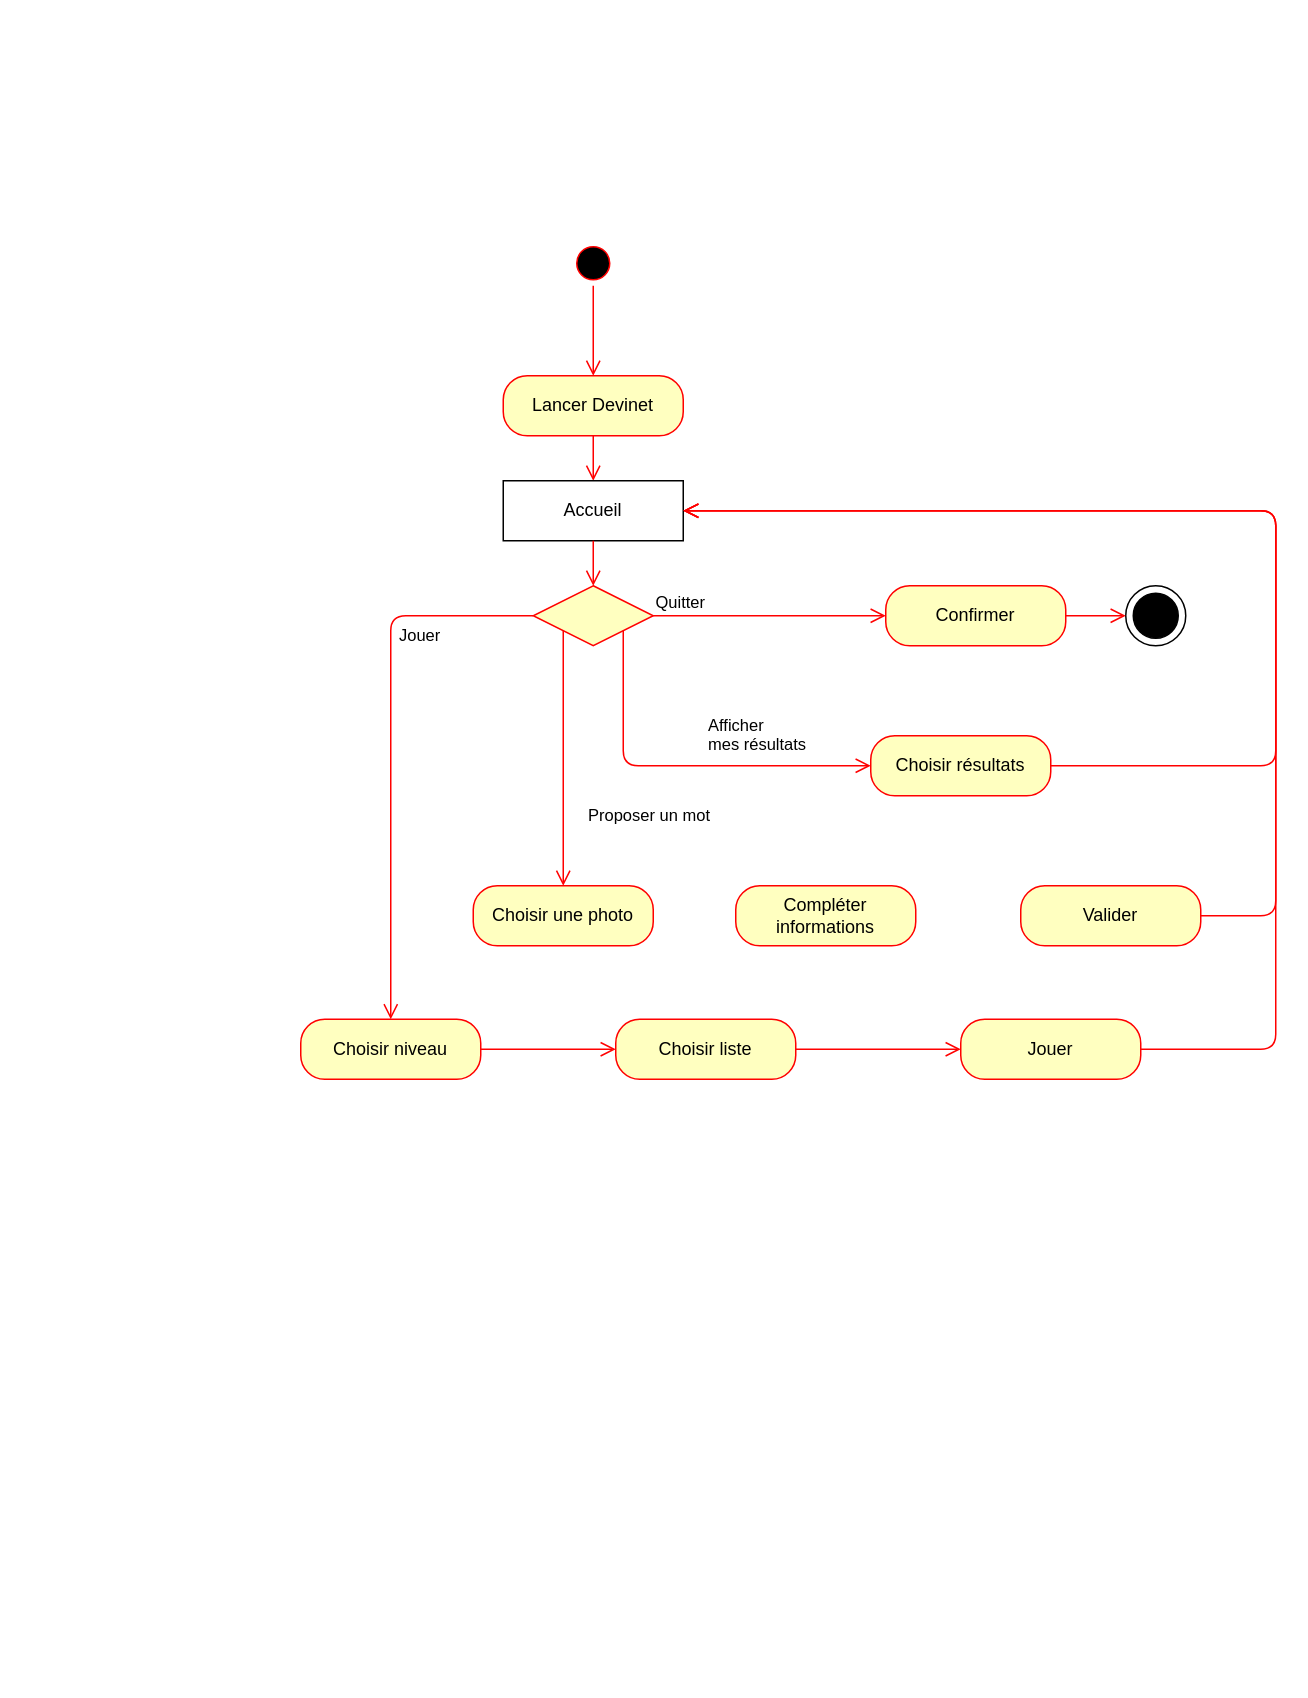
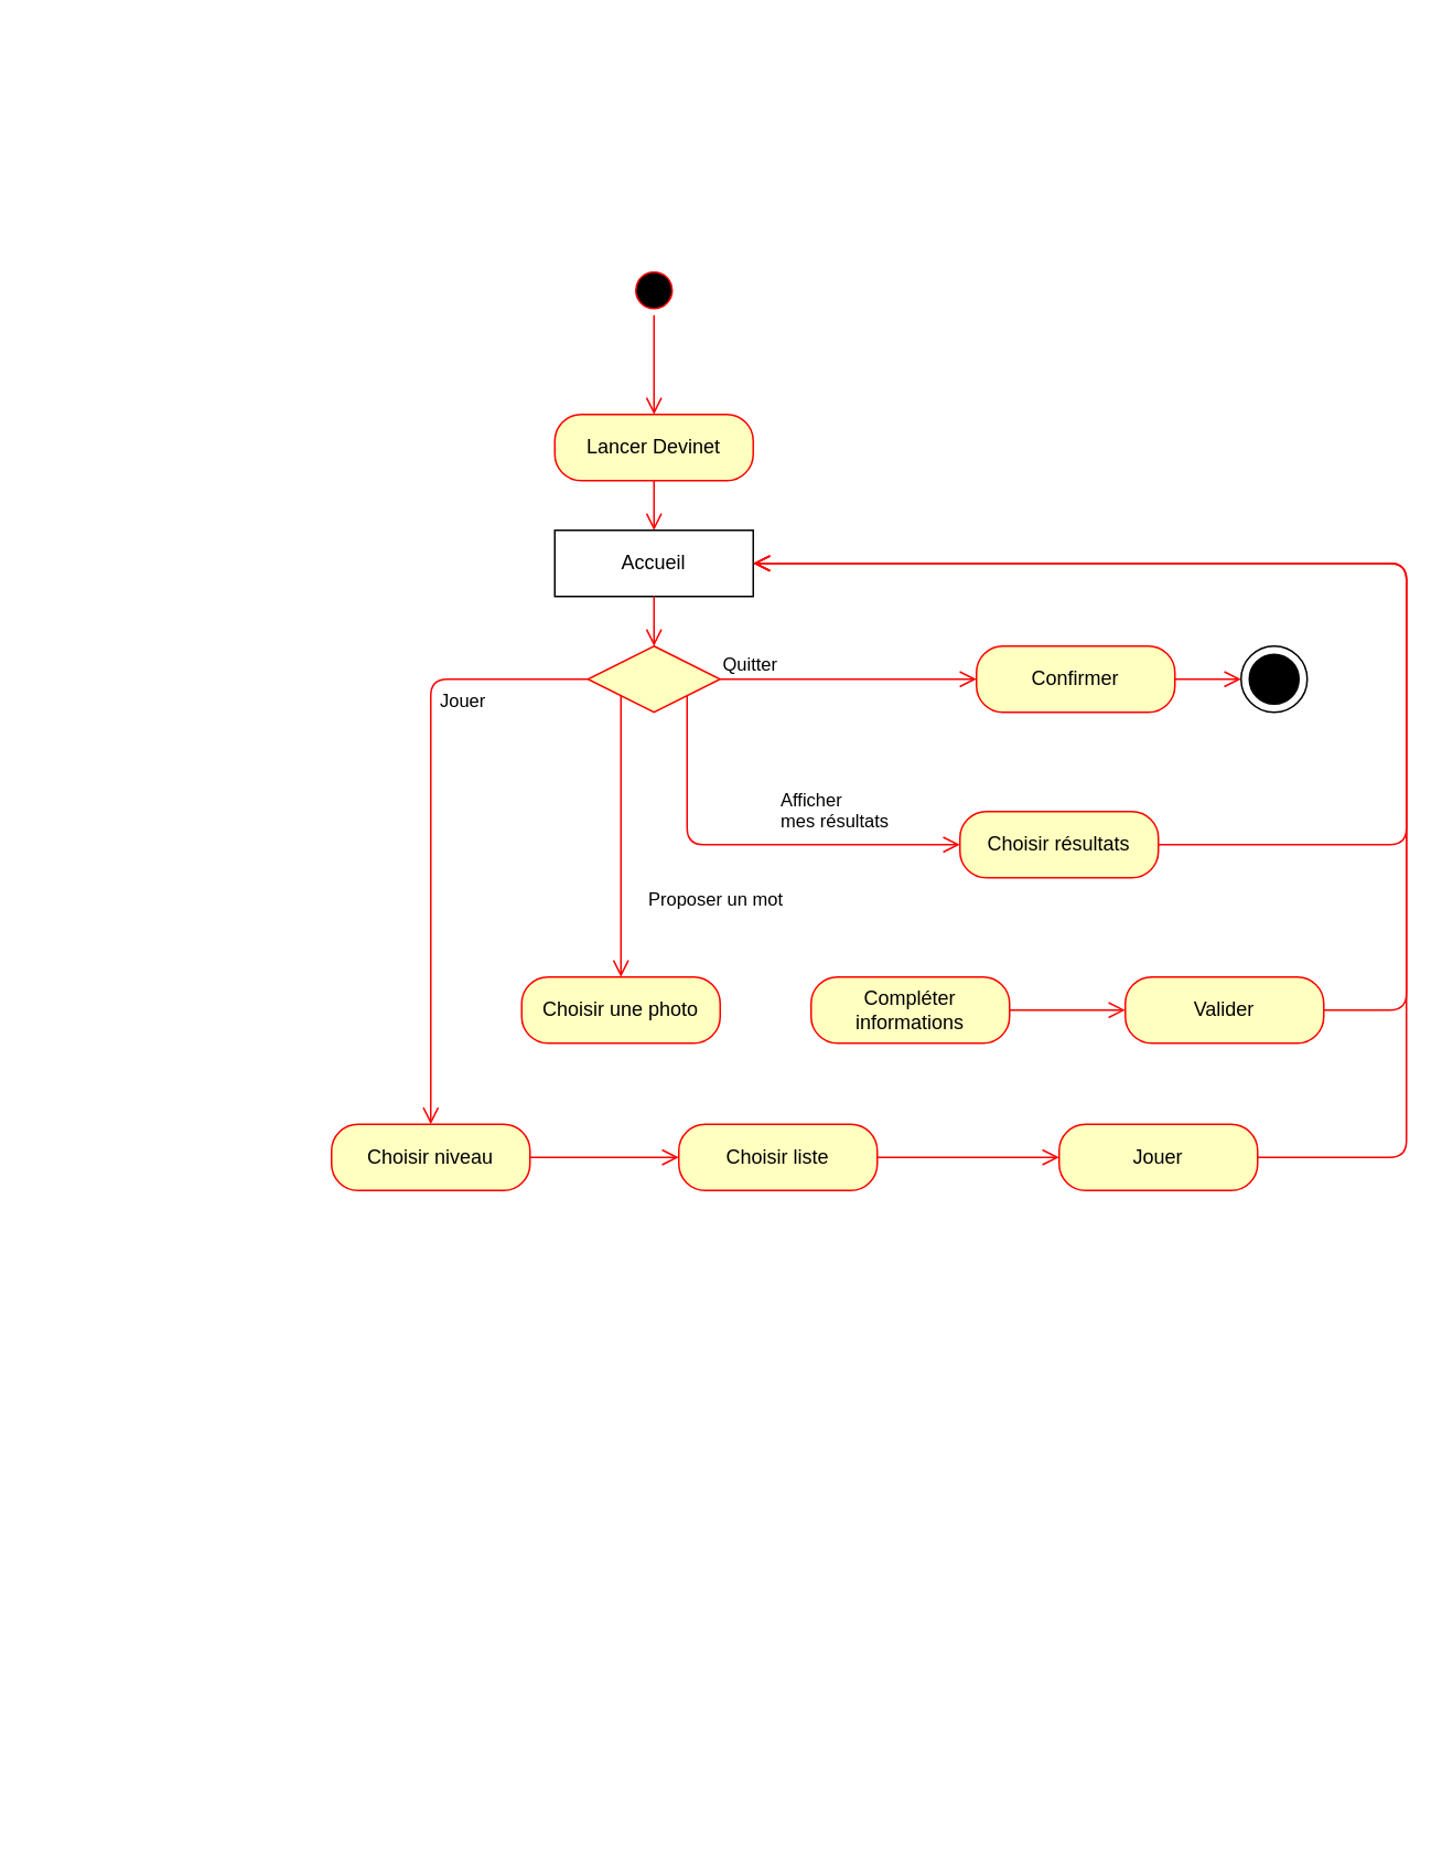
+ <mxCell id="18" value="" style="edgeStyle=orthogonalEdgeStyle;html=1;verticalAlign=bottom;endArrow=open;endSize=8;strokeColor=#ff0000;" edge="1" source="17" parent="1" target="19"><mxGeometry relative="1" as="geometry"><mxPoint x="660" y="740" as="targetPoint" /></mxGeometry></mxCell>
